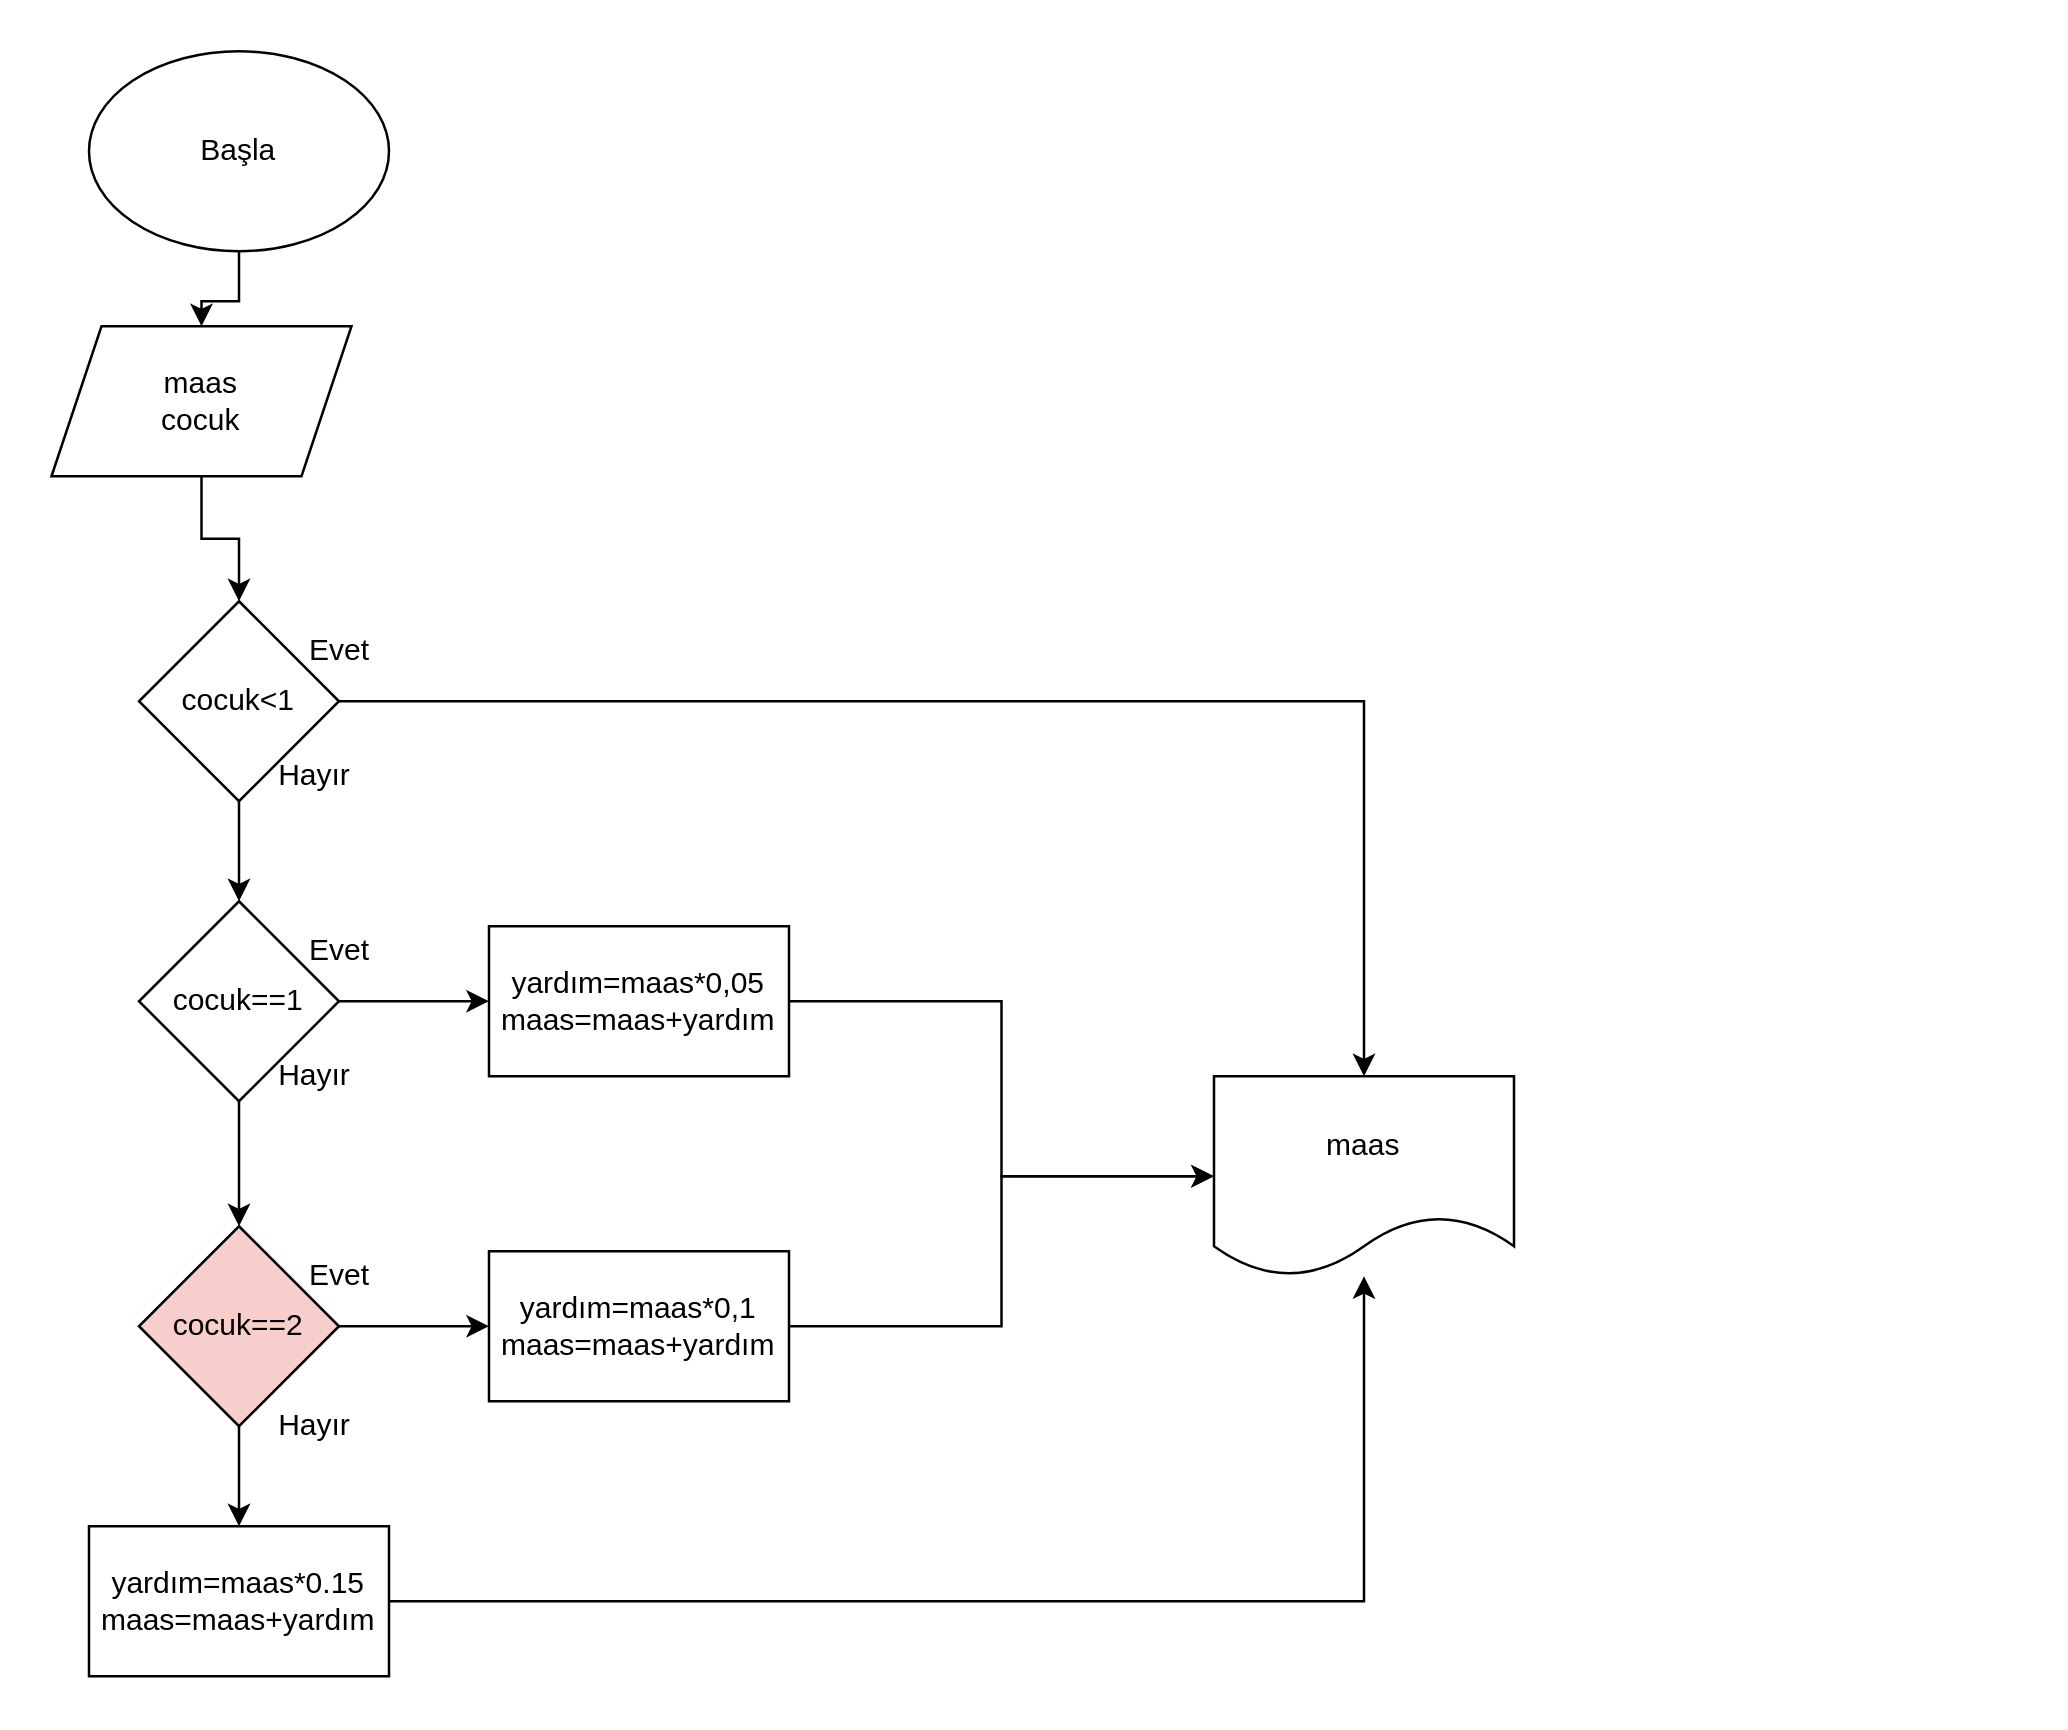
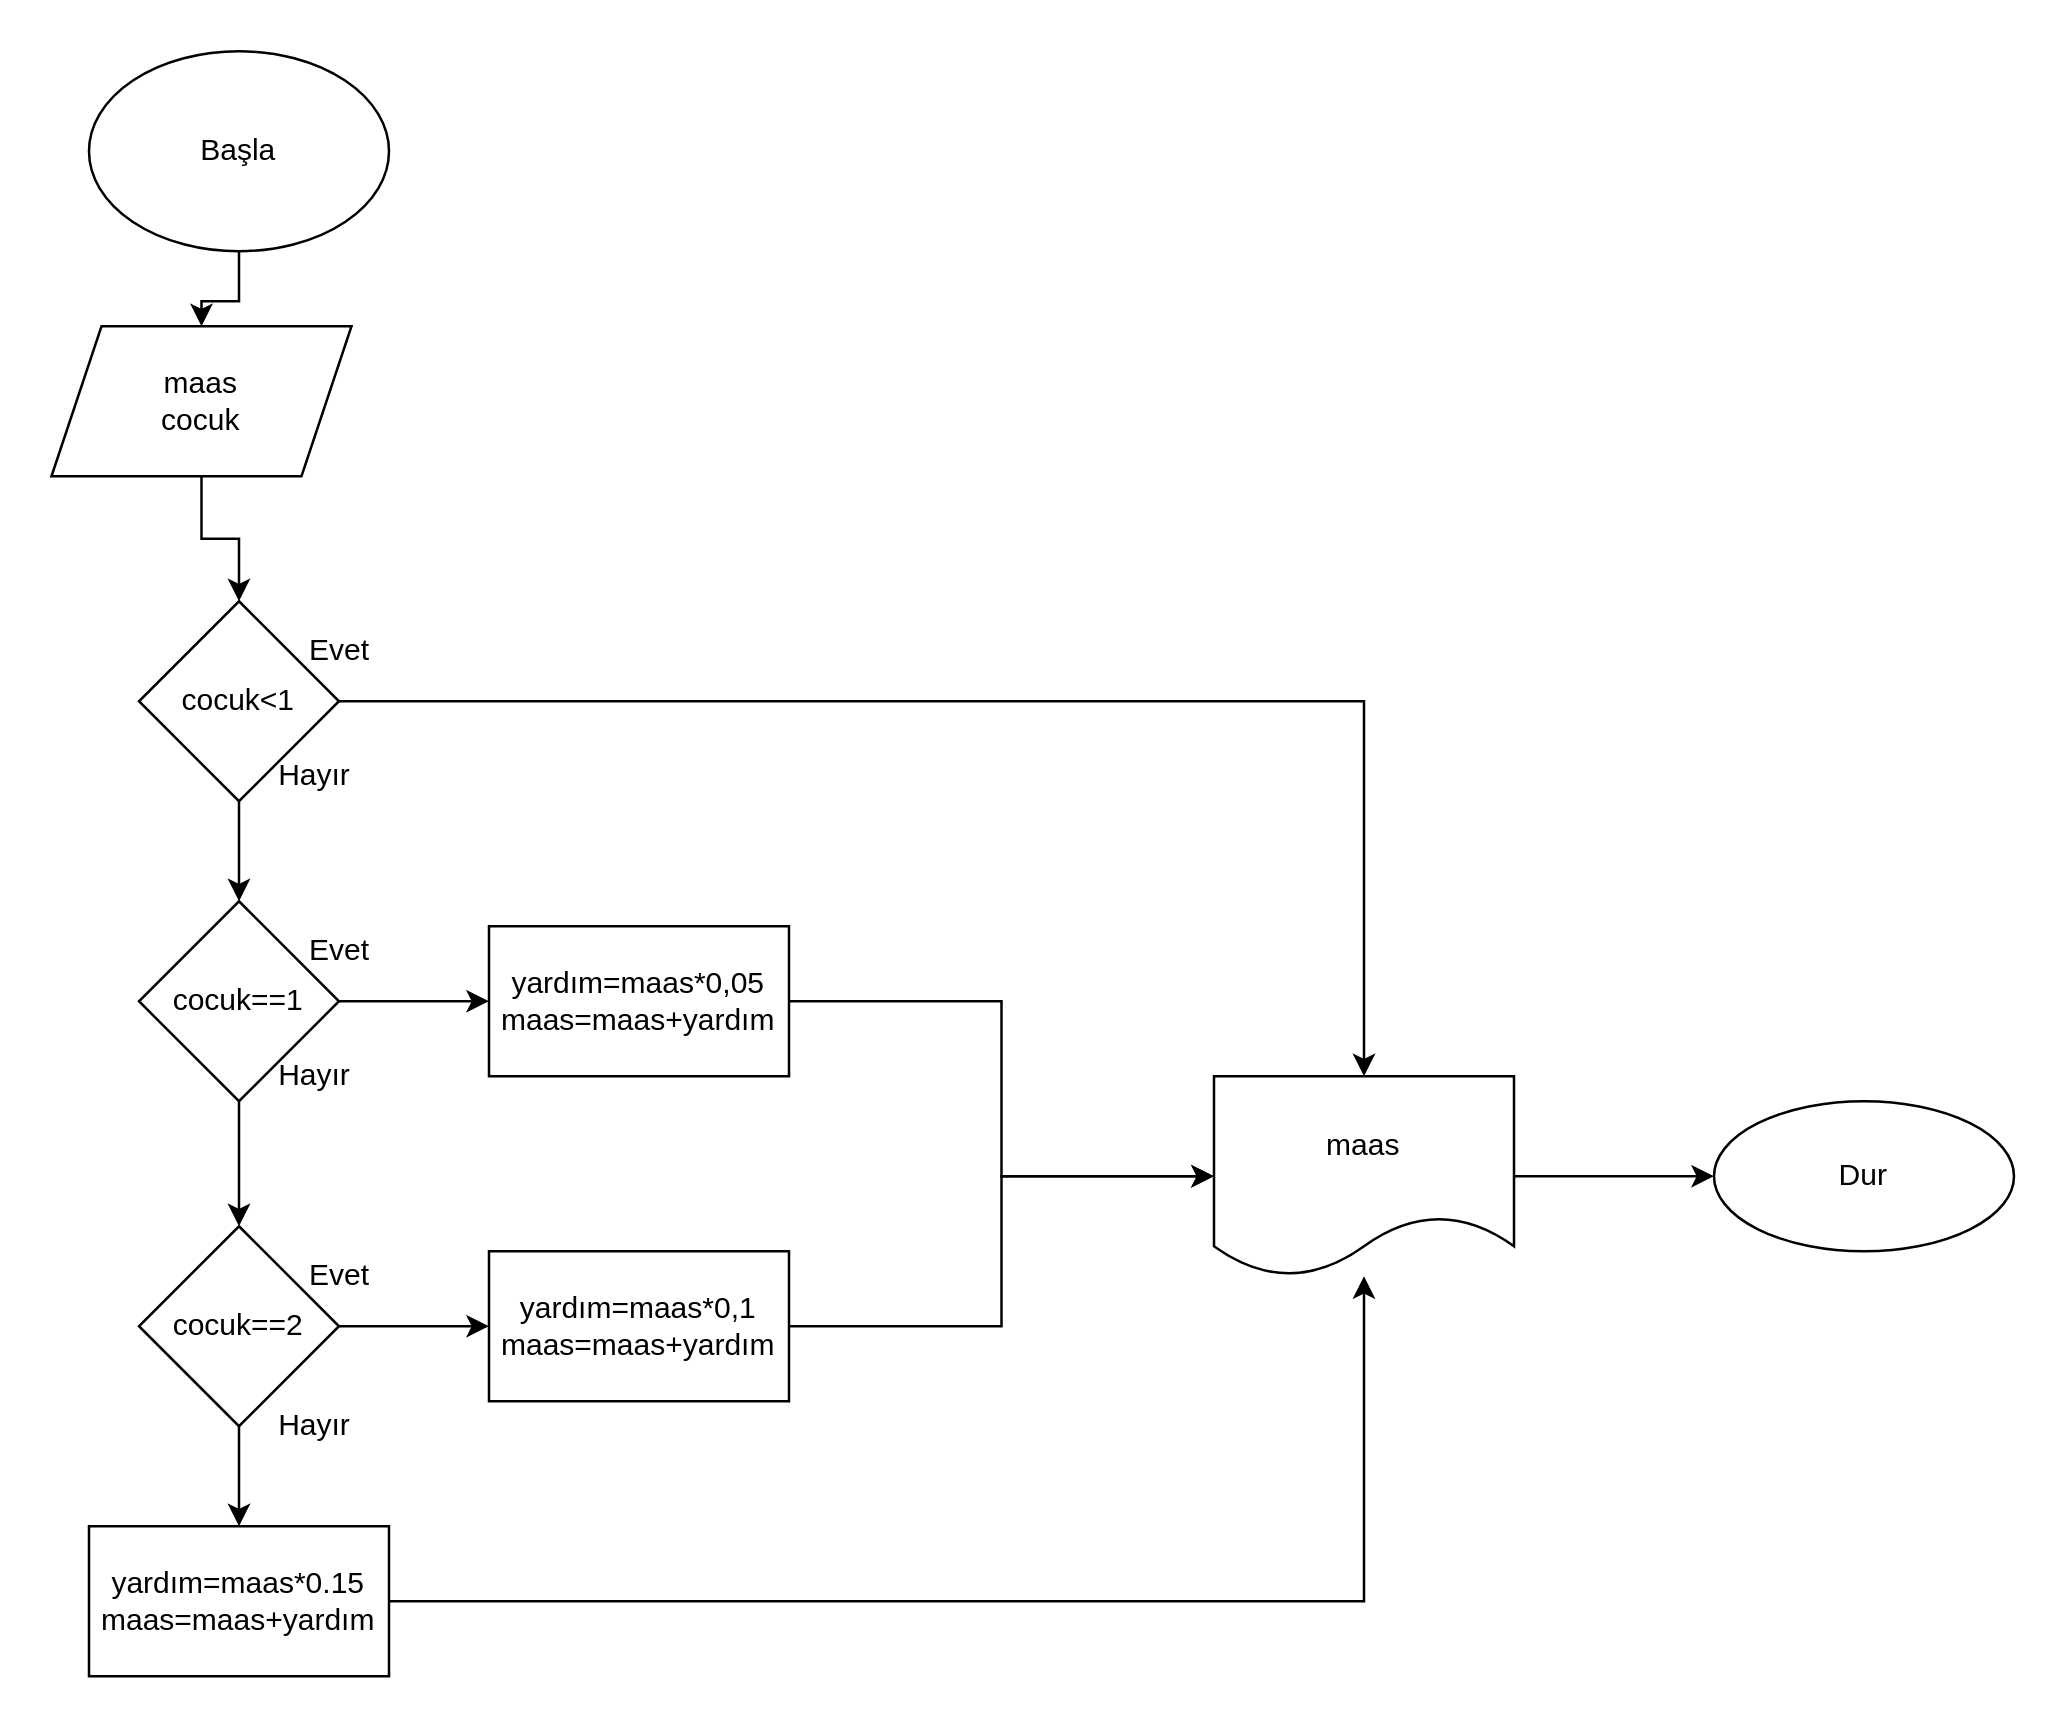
+ <mxCell id="9" value="" style="edgeStyle=orthogonalEdgeStyle;rounded=0;orthogonalLoop=1;jettySize=auto;html=1;" edge="1" parent="1" source="10" target="29"><mxGeometry relative="1" as="geometry" /></mxCell>
+ <mxCell id="29" value="Dur" style="ellipse;whiteSpace=wrap;html=1;" vertex="1" parent="1"><mxGeometry x="685" y="440" width="120" height="60" as="geometry" /></mxCell>
- <mxCell id="20" value="cocuk==2" style="rhombus;whiteSpace=wrap;html=1;fillColor=#f8cecc;" vertex="1" parent="1"><mxGeometry x="55" y="490" width="80" height="80" as="geometry" /></mxCell>
+ <mxCell id="20" value="cocuk==2" style="rhombus;whiteSpace=wrap;html=1;" vertex="1" parent="1"><mxGeometry x="55" y="490" width="80" height="80" as="geometry" /></mxCell>
